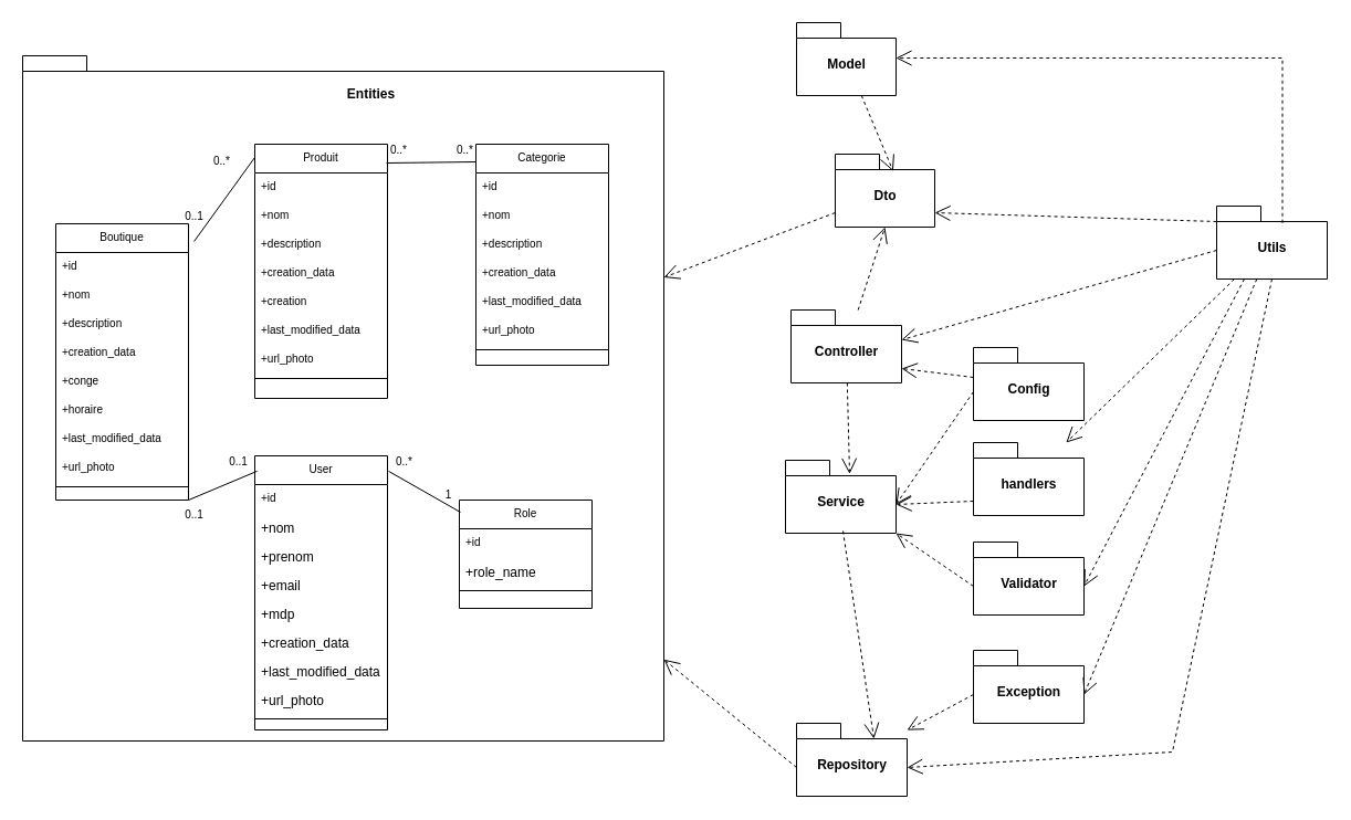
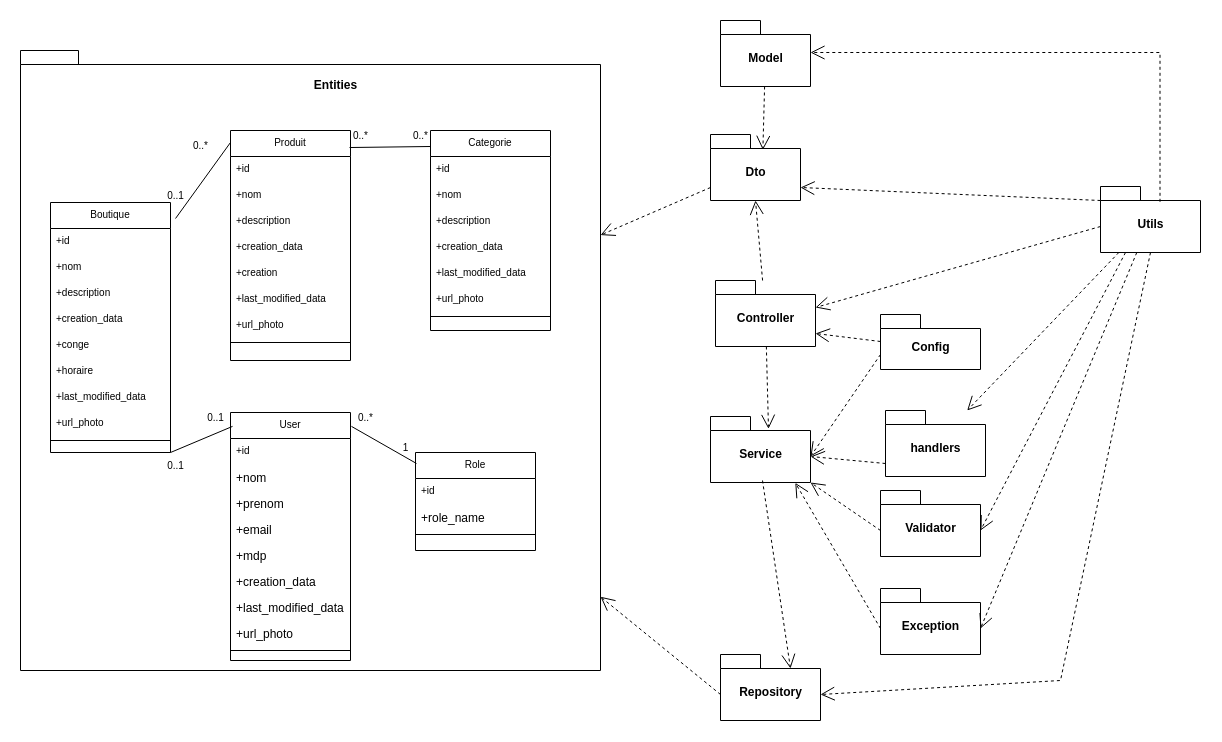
- <mxCell id="18" value="Dto" style="shape=folder;fontStyle=1;spacingTop=10;tabWidth=40;tabHeight=14;tabPosition=left;html=1;" parent="1" vertex="1"><mxGeometry x="755" y="139" width="90" height="66" as="geometry" /></mxCell>
+ <mxCell id="18" value="Dto" style="shape=folder;fontStyle=1;spacingTop=10;tabWidth=40;tabHeight=14;tabPosition=left;html=1;" parent="1" vertex="1"><mxGeometry x="710" y="134" width="90" height="66" as="geometry" /></mxCell>
- <mxCell id="79" value="Config" style="shape=folder;fontStyle=1;spacingTop=10;tabWidth=40;tabHeight=14;tabPosition=left;html=1;" parent="1" vertex="1"><mxGeometry x="880" y="314" width="100" height="66" as="geometry" /></mxCell>
+ <mxCell id="79" value="Config" style="shape=folder;fontStyle=1;spacingTop=10;tabWidth=40;tabHeight=14;tabPosition=left;html=1;" parent="1" vertex="1"><mxGeometry x="880" y="314" width="100" height="55" as="geometry" /></mxCell>
- <mxCell id="83" value="handlers" style="shape=folder;fontStyle=1;spacingTop=10;tabWidth=40;tabHeight=14;tabPosition=left;html=1;" vertex="1" parent="1"><mxGeometry x="880" y="400" width="100" height="66" as="geometry" /></mxCell>
+ <mxCell id="83" value="handlers" style="shape=folder;fontStyle=1;spacingTop=10;tabWidth=40;tabHeight=14;tabPosition=left;html=1;" vertex="1" parent="1"><mxGeometry x="885" y="410" width="100" height="66" as="geometry" /></mxCell>
- <mxCell id="36" value="" style="endArrow=open;endFill=1;endSize=12;html=1;rounded=0;dashed=1;elbow=vertical;exitX=0;exitY=0;exitDx=0;exitDy=40;exitPerimeter=0;" parent="1" source="78" target="15" edge="1"><mxGeometry width="160" relative="1" as="geometry"><mxPoint x="880" y="430" as="sourcePoint" /><mxPoint x="1020" y="540" as="targetPoint" /></mxGeometry></mxCell>
+ <mxCell id="36" value="" style="endArrow=open;endFill=1;endSize=12;html=1;rounded=0;dashed=1;elbow=vertical;exitX=0;exitY=0;exitDx=0;exitDy=40;exitPerimeter=0;entryX=0.848;entryY=1.005;entryDx=0;entryDy=0;entryPerimeter=0;" parent="1" source="78" target="13" edge="1"><mxGeometry width="160" relative="1" as="geometry"><mxPoint x="880" y="430" as="sourcePoint" /><mxPoint x="1020" y="540" as="targetPoint" /></mxGeometry></mxCell>
